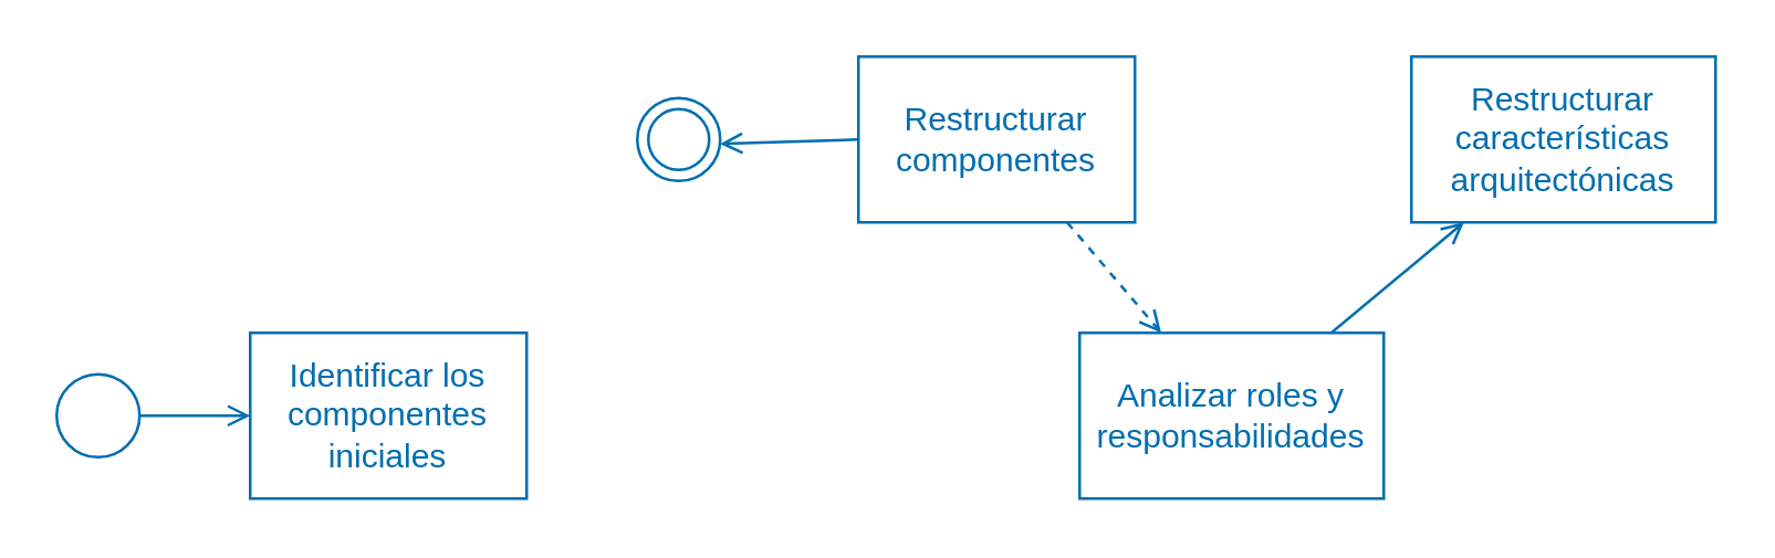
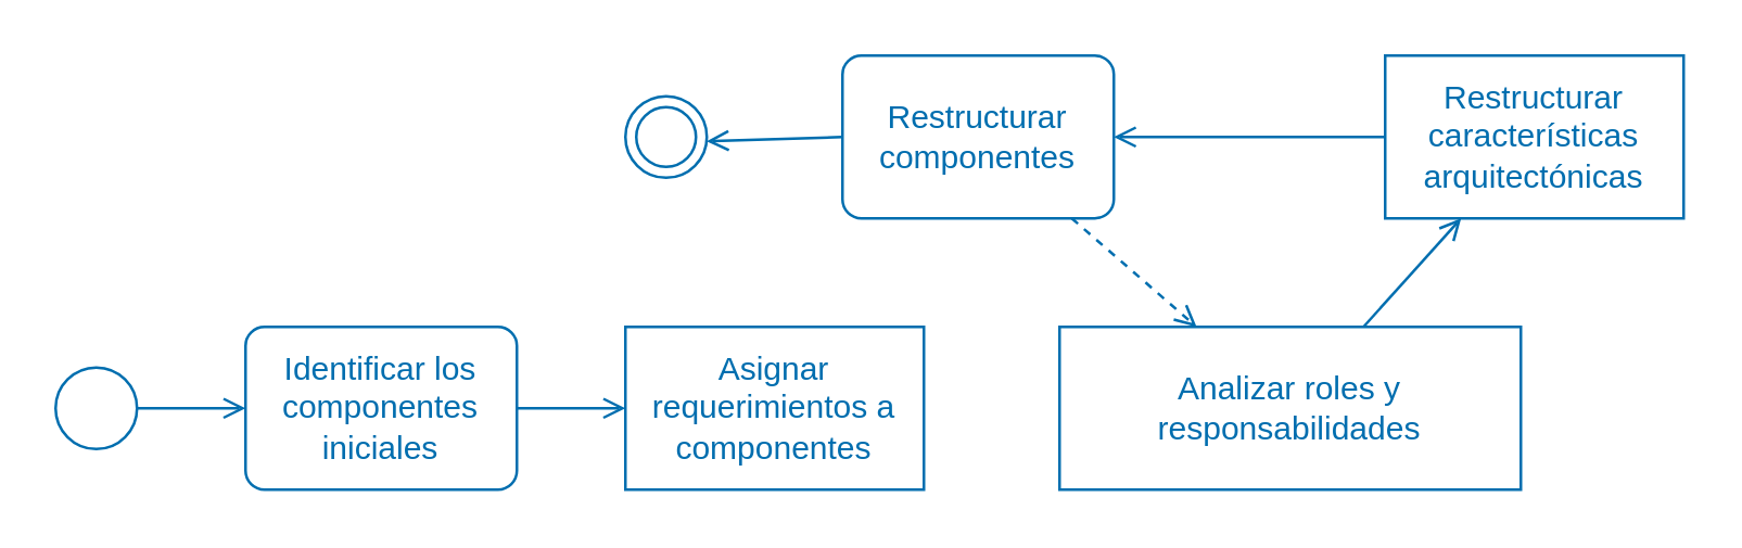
- <mxCell id="13" value="Restructurar componentes" style="rounded=0;whiteSpace=wrap;html=1;absoluteArcSize=1;arcSize=14;strokeWidth=1;fillColor=none;fontColor=#006EAF;strokeColor=#006EAF;" vertex="1" parent="1"><mxGeometry x="310" y="20" width="100" height="60" as="geometry" /></mxCell>
+ <mxCell id="13" value="Restructurar componentes" style="whiteSpace=wrap;html=1;absoluteArcSize=1;arcSize=14;strokeWidth=1;fillColor=none;fontColor=#006EAF;strokeColor=#006EAF;rounded=1;" vertex="1" parent="1"><mxGeometry x="310" y="20" width="100" height="60" as="geometry" /></mxCell>
+ <mxCell id="9" style="edgeStyle=none;html=1;exitX=0;exitY=0.5;exitDx=0;exitDy=0;fontColor=#006EAF;endArrow=open;endFill=0;fillColor=#1ba1e2;strokeColor=#006EAF;" edge="1" parent="1" source="10" target="13"><mxGeometry relative="1" as="geometry" /></mxCell>
- <mxCell id="5" value="Identificar los componentes iniciales" style="rounded=0;whiteSpace=wrap;html=1;absoluteArcSize=1;arcSize=14;strokeWidth=1;fillColor=none;fontColor=#006EAF;strokeColor=#006EAF;" vertex="1" parent="1"><mxGeometry x="90" y="120" width="100" height="60" as="geometry" /></mxCell>
+ <mxCell id="5" value="Identificar los componentes iniciales" style="whiteSpace=wrap;html=1;absoluteArcSize=1;arcSize=14;strokeWidth=1;fillColor=none;fontColor=#006EAF;strokeColor=#006EAF;rounded=1;" vertex="1" parent="1"><mxGeometry x="90" y="120" width="100" height="60" as="geometry" /></mxCell>
+ <mxCell id="4" style="edgeStyle=none;html=1;exitX=1;exitY=0.5;exitDx=0;exitDy=0;fontColor=#006EAF;endArrow=open;endFill=0;fillColor=#1ba1e2;strokeColor=#006EAF;" edge="1" parent="1" source="5" target="6"><mxGeometry relative="1" as="geometry" /></mxCell>
+ <mxCell id="6" value="Asignar requerimientos a componentes" style="rounded=0;whiteSpace=wrap;html=1;absoluteArcSize=1;arcSize=14;strokeWidth=1;fillColor=none;fontColor=#006EAF;strokeColor=#006EAF;" vertex="1" parent="1"><mxGeometry x="230" y="120" width="110" height="60" as="geometry" /></mxCell>
- <mxCell id="8" value="Analizar roles y responsabilidades" style="rounded=0;whiteSpace=wrap;html=1;absoluteArcSize=1;arcSize=14;strokeWidth=1;fillColor=none;fontColor=#006EAF;strokeColor=#006EAF;" vertex="1" parent="1"><mxGeometry x="390" y="120" width="110" height="60" as="geometry" /></mxCell>
+ <mxCell id="8" value="Analizar roles y responsabilidades" style="rounded=0;whiteSpace=wrap;html=1;absoluteArcSize=1;arcSize=14;strokeWidth=1;fillColor=none;fontColor=#006EAF;strokeColor=#006EAF;" vertex="1" parent="1"><mxGeometry x="390" y="120" width="170" height="60" as="geometry" /></mxCell>
